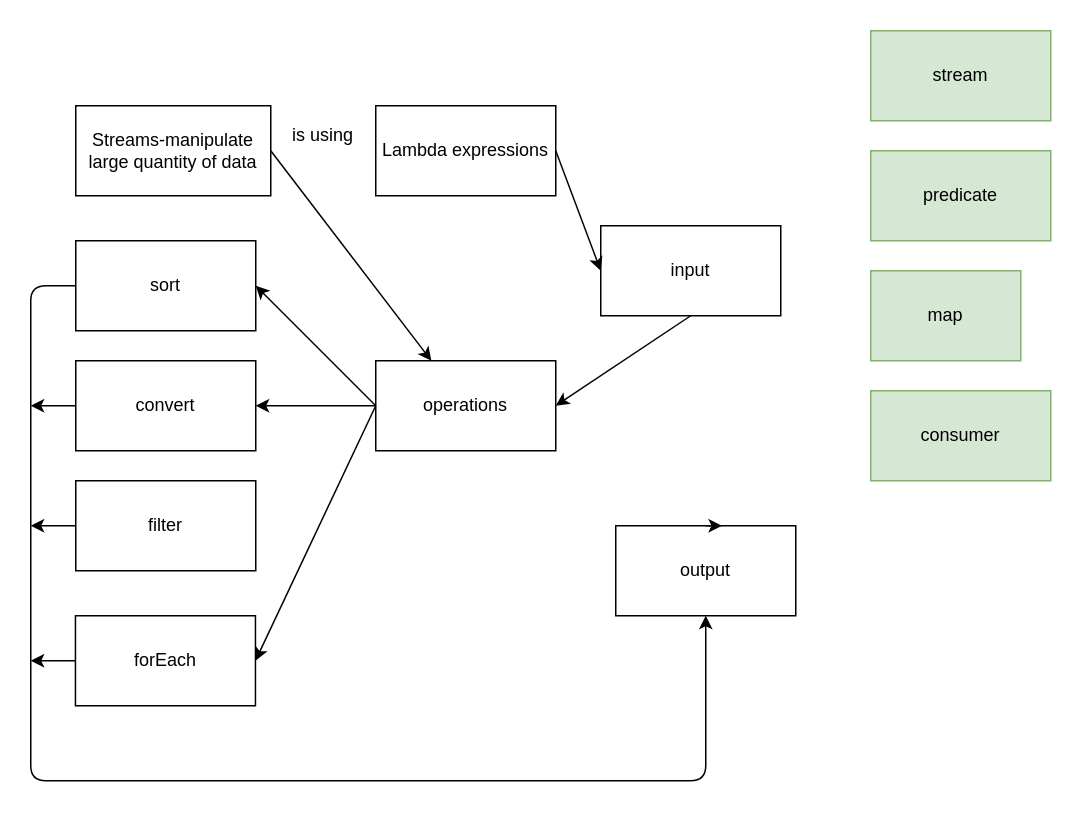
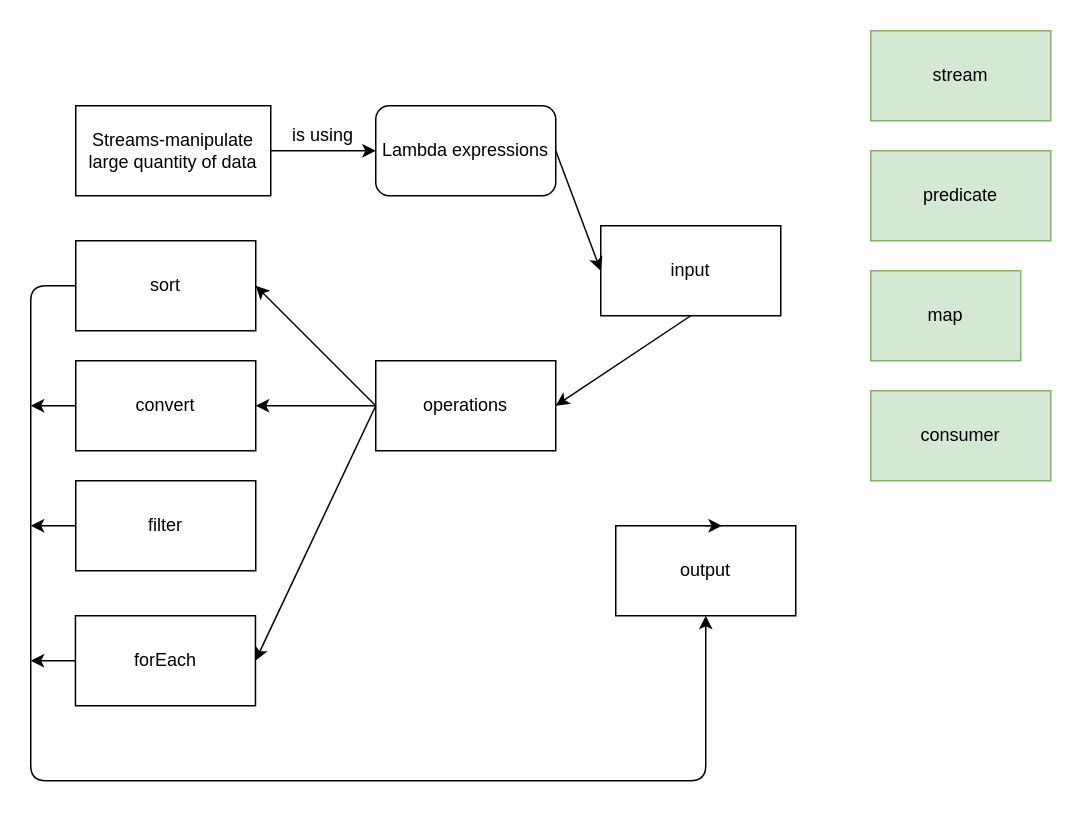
- <mxCell id="3" value="Lambda expressions" style="rounded=0;whiteSpace=wrap;html=1;" parent="1" vertex="1"><mxGeometry x="250" y="70" width="120" height="60" as="geometry" /></mxCell>
+ <mxCell id="3" value="Lambda expressions" style="whiteSpace=wrap;html=1;rounded=1;" parent="1" vertex="1"><mxGeometry x="250" y="70" width="120" height="60" as="geometry" /></mxCell>
- <mxCell id="12" value="" style="endArrow=classic;html=1;exitX=1;exitY=0.5;exitDx=0;exitDy=0;" parent="1" source="2" target="9" edge="1"><mxGeometry width="50" height="50" relative="1" as="geometry"><mxPoint x="370" y="460" as="sourcePoint" /><mxPoint x="420" y="410" as="targetPoint" /></mxGeometry></mxCell>
+ <mxCell id="12" value="" style="endArrow=classic;html=1;exitX=1;exitY=0.5;exitDx=0;exitDy=0;entryX=0;entryY=0.5;entryDx=0;entryDy=0;" parent="1" source="2" target="3" edge="1"><mxGeometry width="50" height="50" relative="1" as="geometry"><mxPoint x="370" y="460" as="sourcePoint" /><mxPoint x="420" y="410" as="targetPoint" /></mxGeometry></mxCell>
